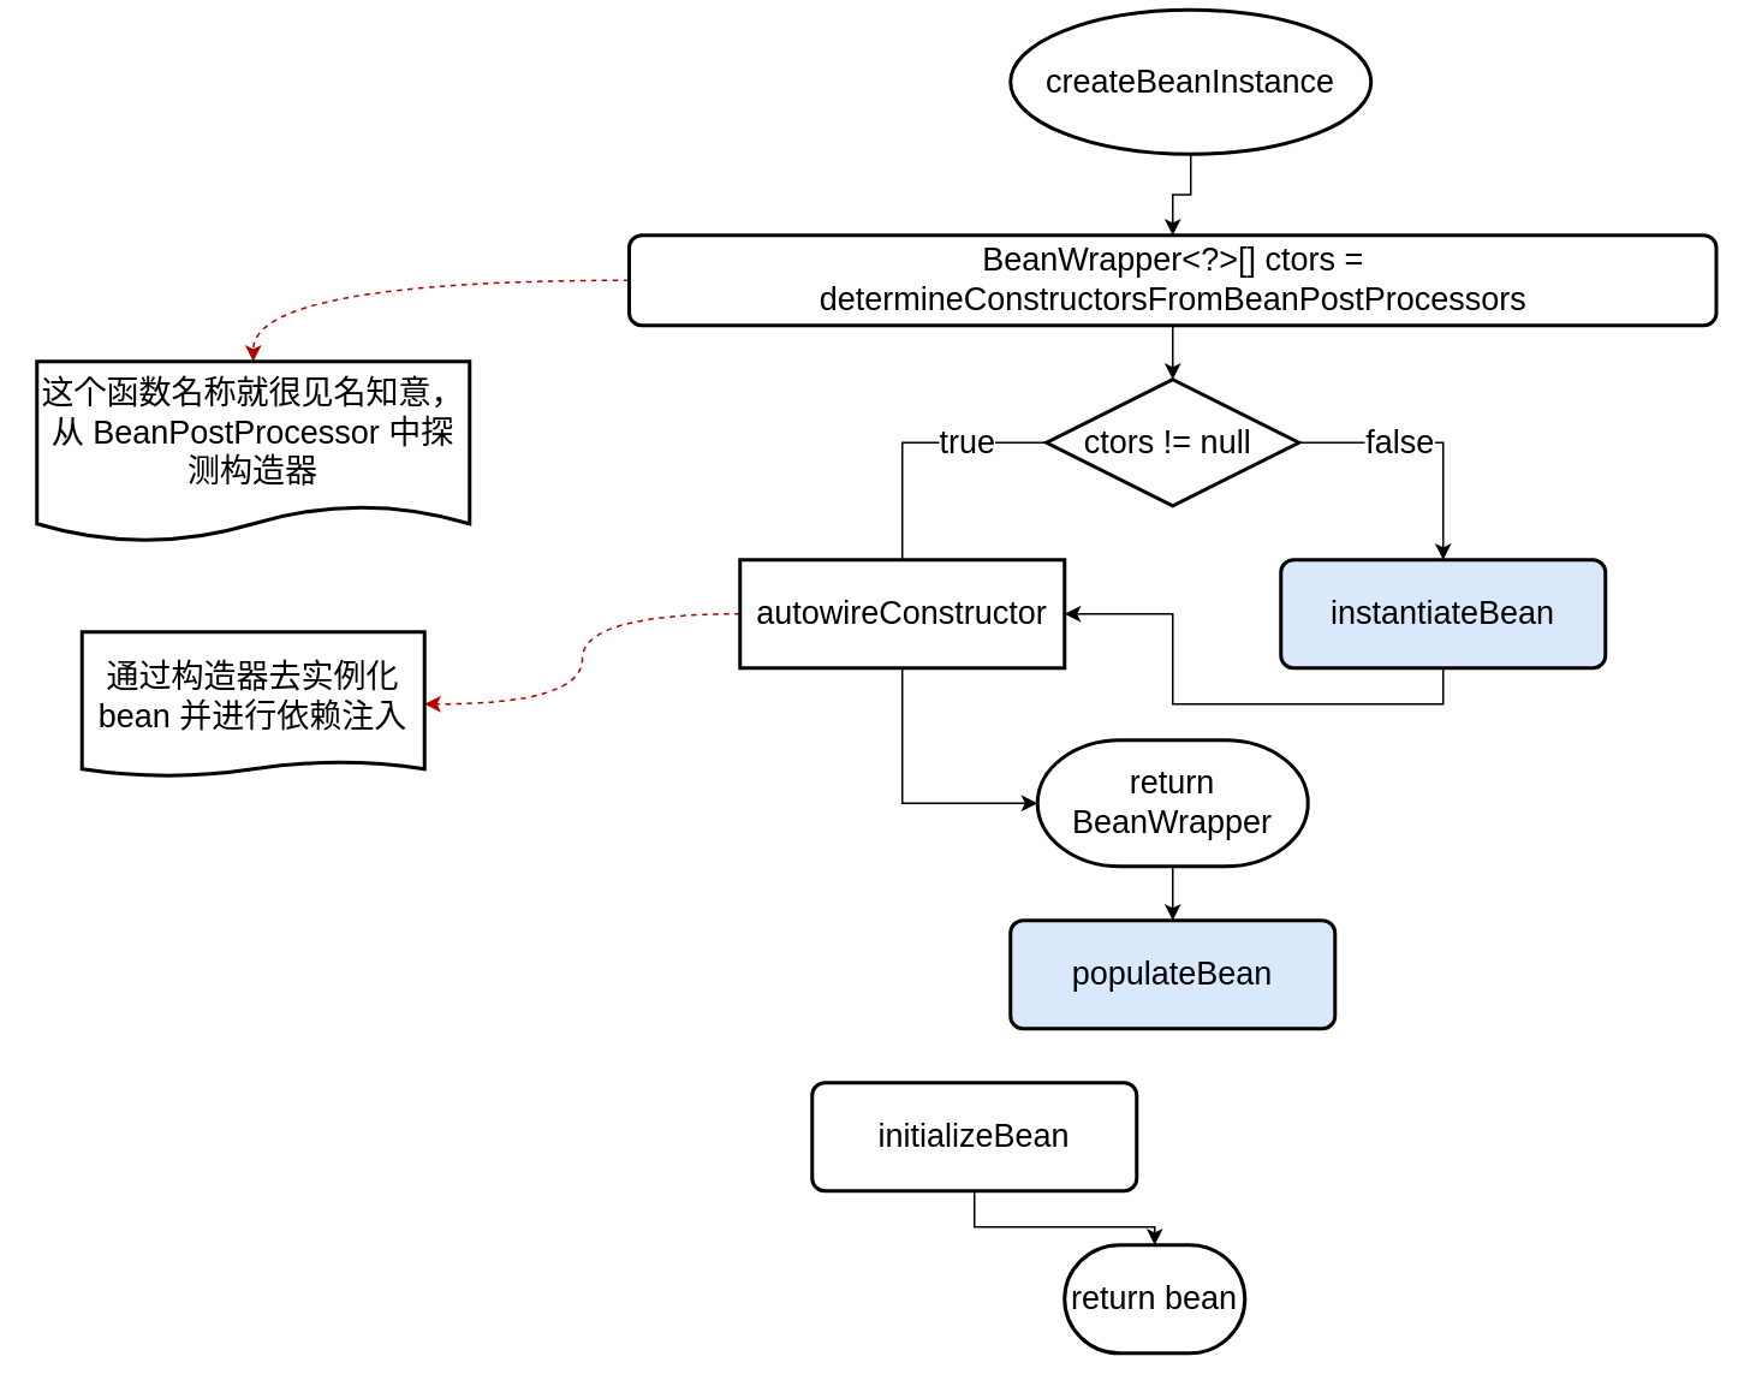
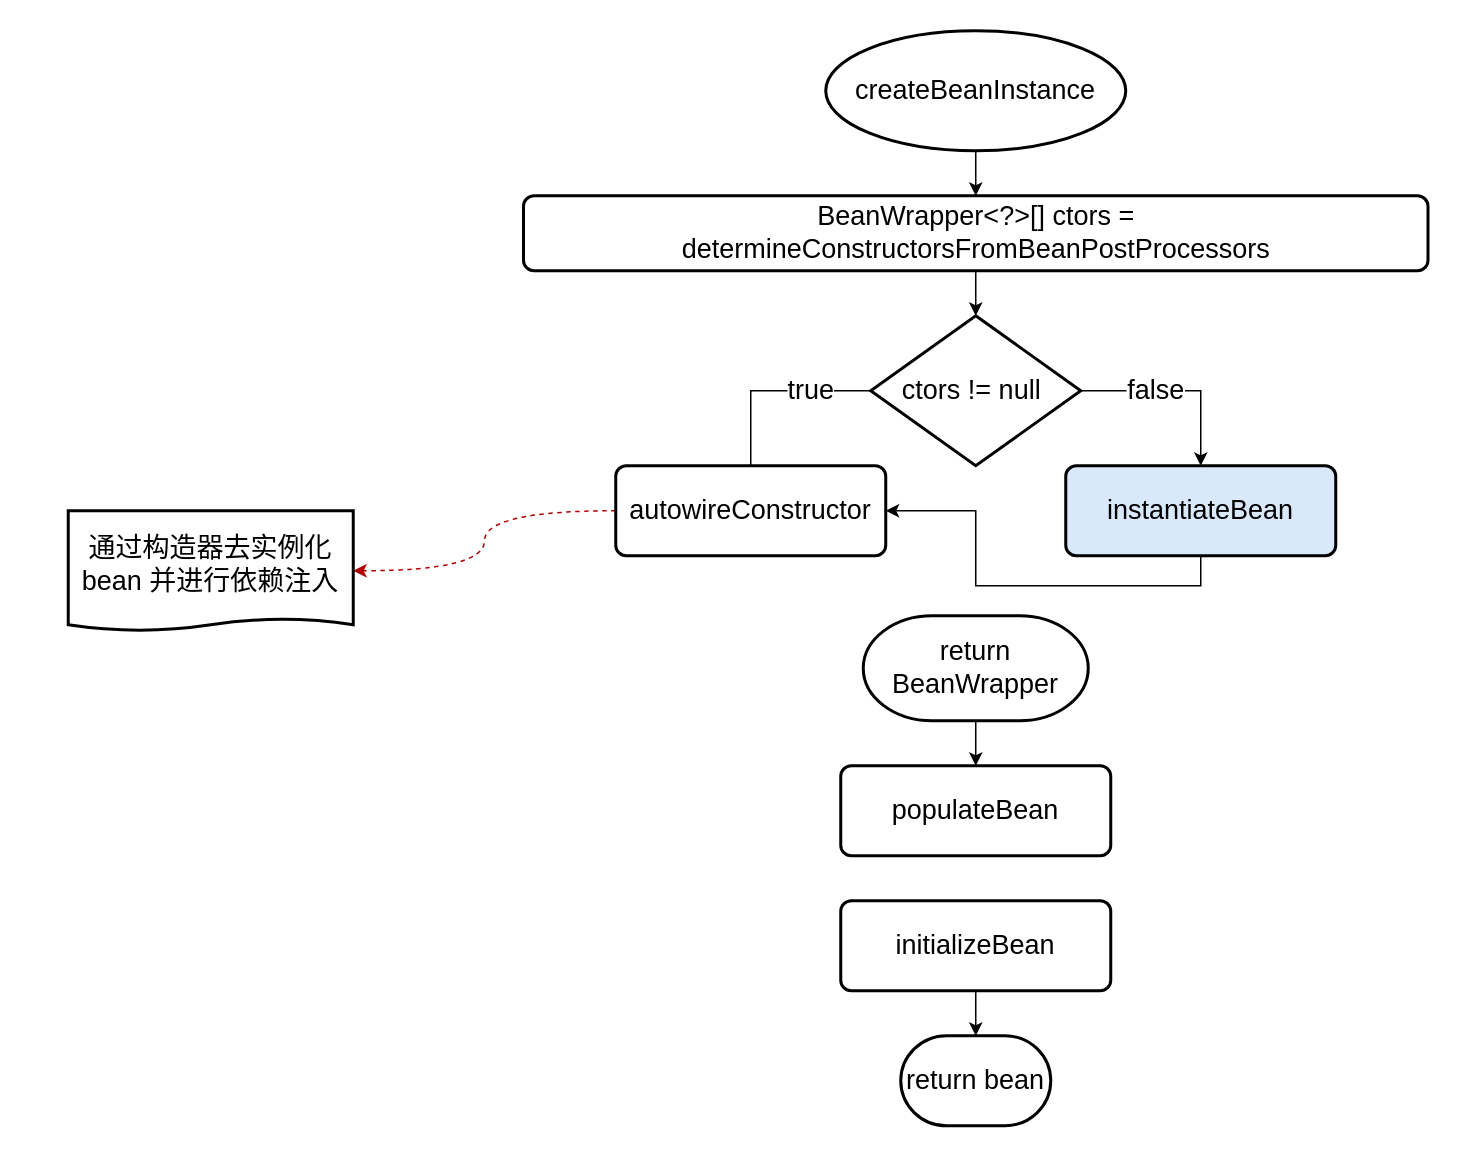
- <mxCell id="3" value="&lt;font style=&quot;font-size: 18px;&quot;&gt;createBeanInstance&lt;/font&gt;" style="strokeWidth=2;html=1;shape=mxgraph.flowchart.start_1;whiteSpace=wrap;" vertex="1" parent="1"><mxGeometry x="560" y="5" width="200" height="80" as="geometry" /></mxCell>
+ <mxCell id="3" value="&lt;font style=&quot;font-size: 18px;&quot;&gt;createBeanInstance&lt;/font&gt;" style="strokeWidth=2;html=1;shape=mxgraph.flowchart.start_1;whiteSpace=wrap;" vertex="1" parent="1"><mxGeometry x="550" y="20" width="200" height="80" as="geometry" /></mxCell>
- <mxCell id="5" value="" style="edgeStyle=orthogonalEdgeStyle;orthogonalLoop=1;jettySize=auto;html=1;fontSize=18;curved=1;dashed=1;fillColor=#e51400;strokeColor=#B20000;" edge="1" parent="1" source="6" target="21"><mxGeometry relative="1" as="geometry" /></mxCell>
- <mxCell id="9" value="ctors != null&amp;nbsp;" style="strokeWidth=2;html=1;shape=mxgraph.flowchart.decision;whiteSpace=wrap;fontSize=18;" vertex="1" parent="1"><mxGeometry x="580" y="210" width="140" height="70" as="geometry" /></mxCell>
+ <mxCell id="9" value="ctors != null&amp;nbsp;" style="strokeWidth=2;html=1;shape=mxgraph.flowchart.decision;whiteSpace=wrap;fontSize=18;" vertex="1" parent="1"><mxGeometry x="580" y="210" width="140" height="100" as="geometry" /></mxCell>
- <mxCell id="21" value="这个函数名称就很见名知意，从 BeanPostProcessor 中探测构造器" style="shape=document;whiteSpace=wrap;html=1;boundedLbl=1;fontSize=18;rounded=1;arcSize=14;strokeWidth=2;size=0.2;" vertex="1" parent="1"><mxGeometry x="20" y="200" width="240" height="100" as="geometry" /></mxCell>
- <mxCell id="12" value="autowireConstructor" style="whiteSpace=wrap;html=1;absoluteArcSize=1;arcSize=14;strokeWidth=2;fontSize=18;rounded=0;" vertex="1" parent="1"><mxGeometry x="410" y="310" width="180" height="60" as="geometry" /></mxCell>
+ <mxCell id="12" value="autowireConstructor" style="rounded=1;whiteSpace=wrap;html=1;absoluteArcSize=1;arcSize=14;strokeWidth=2;fontSize=18;" vertex="1" parent="1"><mxGeometry x="410" y="310" width="180" height="60" as="geometry" /></mxCell>
- <mxCell id="22" value="通过构造器去实例化 bean 并进行依赖注入" style="shape=document;whiteSpace=wrap;html=1;boundedLbl=1;fontSize=18;rounded=1;arcSize=14;strokeWidth=2;size=0.1;" vertex="1" parent="1"><mxGeometry x="45" y="350" width="190" height="80" as="geometry" /></mxCell>
+ <mxCell id="22" value="通过构造器去实例化 bean 并进行依赖注入" style="shape=document;whiteSpace=wrap;html=1;boundedLbl=1;fontSize=18;rounded=1;arcSize=14;strokeWidth=2;size=0.1;" vertex="1" parent="1"><mxGeometry x="45" y="340" width="190" height="80" as="geometry" /></mxCell>
- <mxCell id="10" style="edgeStyle=orthogonalEdgeStyle;rounded=0;orthogonalLoop=1;jettySize=auto;html=1;entryX=0;entryY=0.5;entryDx=0;entryDy=0;entryPerimeter=0;fontSize=18;exitX=0.5;exitY=1;exitDx=0;exitDy=0;" edge="1" parent="1" source="12" target="16"><mxGeometry relative="1" as="geometry" /></mxCell>
- <mxCell id="17" value="populateBean" style="rounded=1;whiteSpace=wrap;html=1;absoluteArcSize=1;arcSize=14;strokeWidth=2;fontSize=18;fillColor=#dae8fc;" vertex="1" parent="1"><mxGeometry x="560" y="510" width="180" height="60" as="geometry" /></mxCell>
+ <mxCell id="17" value="populateBean" style="rounded=1;whiteSpace=wrap;html=1;absoluteArcSize=1;arcSize=14;strokeWidth=2;fontSize=18;" vertex="1" parent="1"><mxGeometry x="560" y="510" width="180" height="60" as="geometry" /></mxCell>
- <mxCell id="19" value="initializeBean" style="rounded=1;whiteSpace=wrap;html=1;absoluteArcSize=1;arcSize=14;strokeWidth=2;fontSize=18;" vertex="1" parent="1"><mxGeometry x="450" y="600" width="180" height="60" as="geometry" /></mxCell>
+ <mxCell id="19" value="initializeBean" style="rounded=1;whiteSpace=wrap;html=1;absoluteArcSize=1;arcSize=14;strokeWidth=2;fontSize=18;" vertex="1" parent="1"><mxGeometry x="560" y="600" width="180" height="60" as="geometry" /></mxCell>
- <mxCell id="20" value="return bean" style="strokeWidth=2;html=1;shape=mxgraph.flowchart.terminator;whiteSpace=wrap;fontSize=18;" vertex="1" parent="1"><mxGeometry x="590" y="690" width="100" height="60" as="geometry" /></mxCell>
+ <mxCell id="20" value="return bean" style="strokeWidth=2;html=1;shape=mxgraph.flowchart.terminator;whiteSpace=wrap;fontSize=18;" vertex="1" parent="1"><mxGeometry x="600" y="690" width="100" height="60" as="geometry" /></mxCell>
